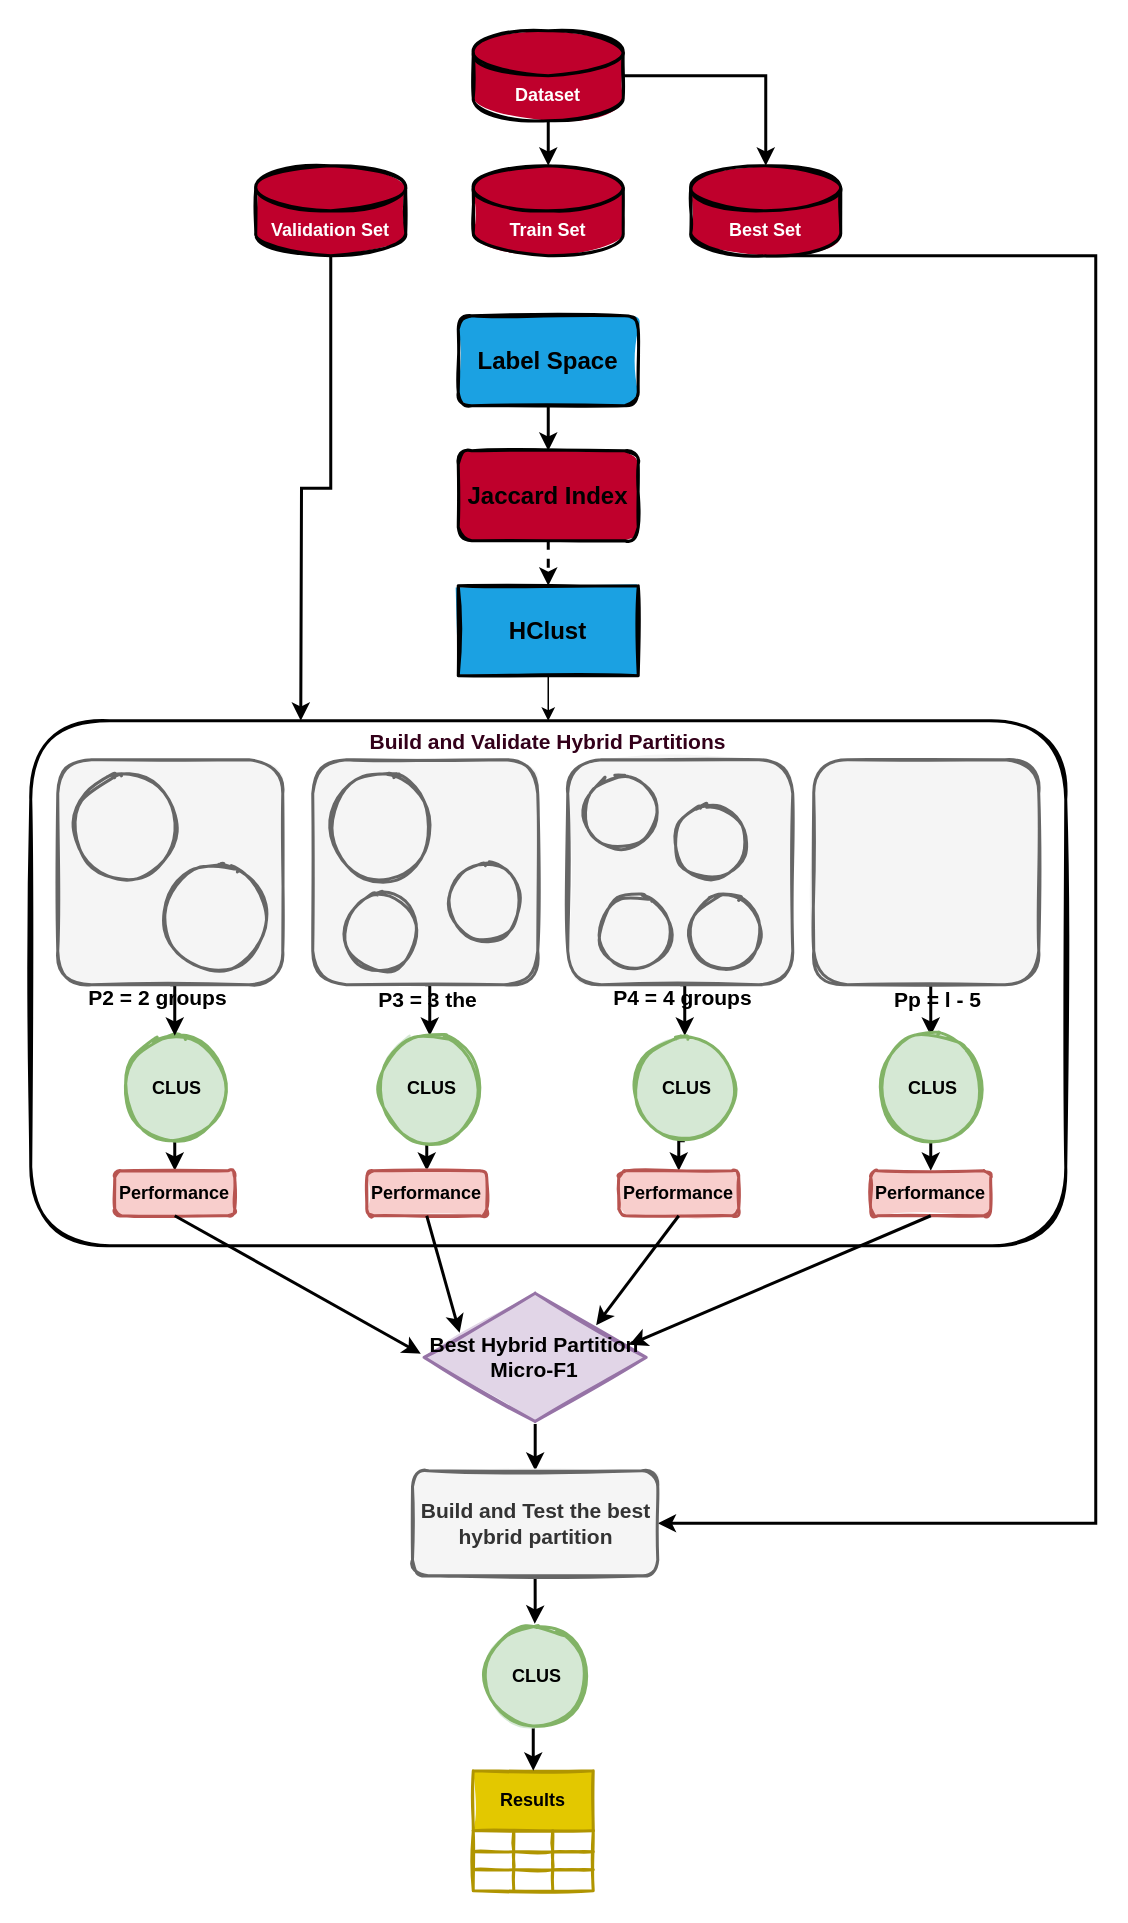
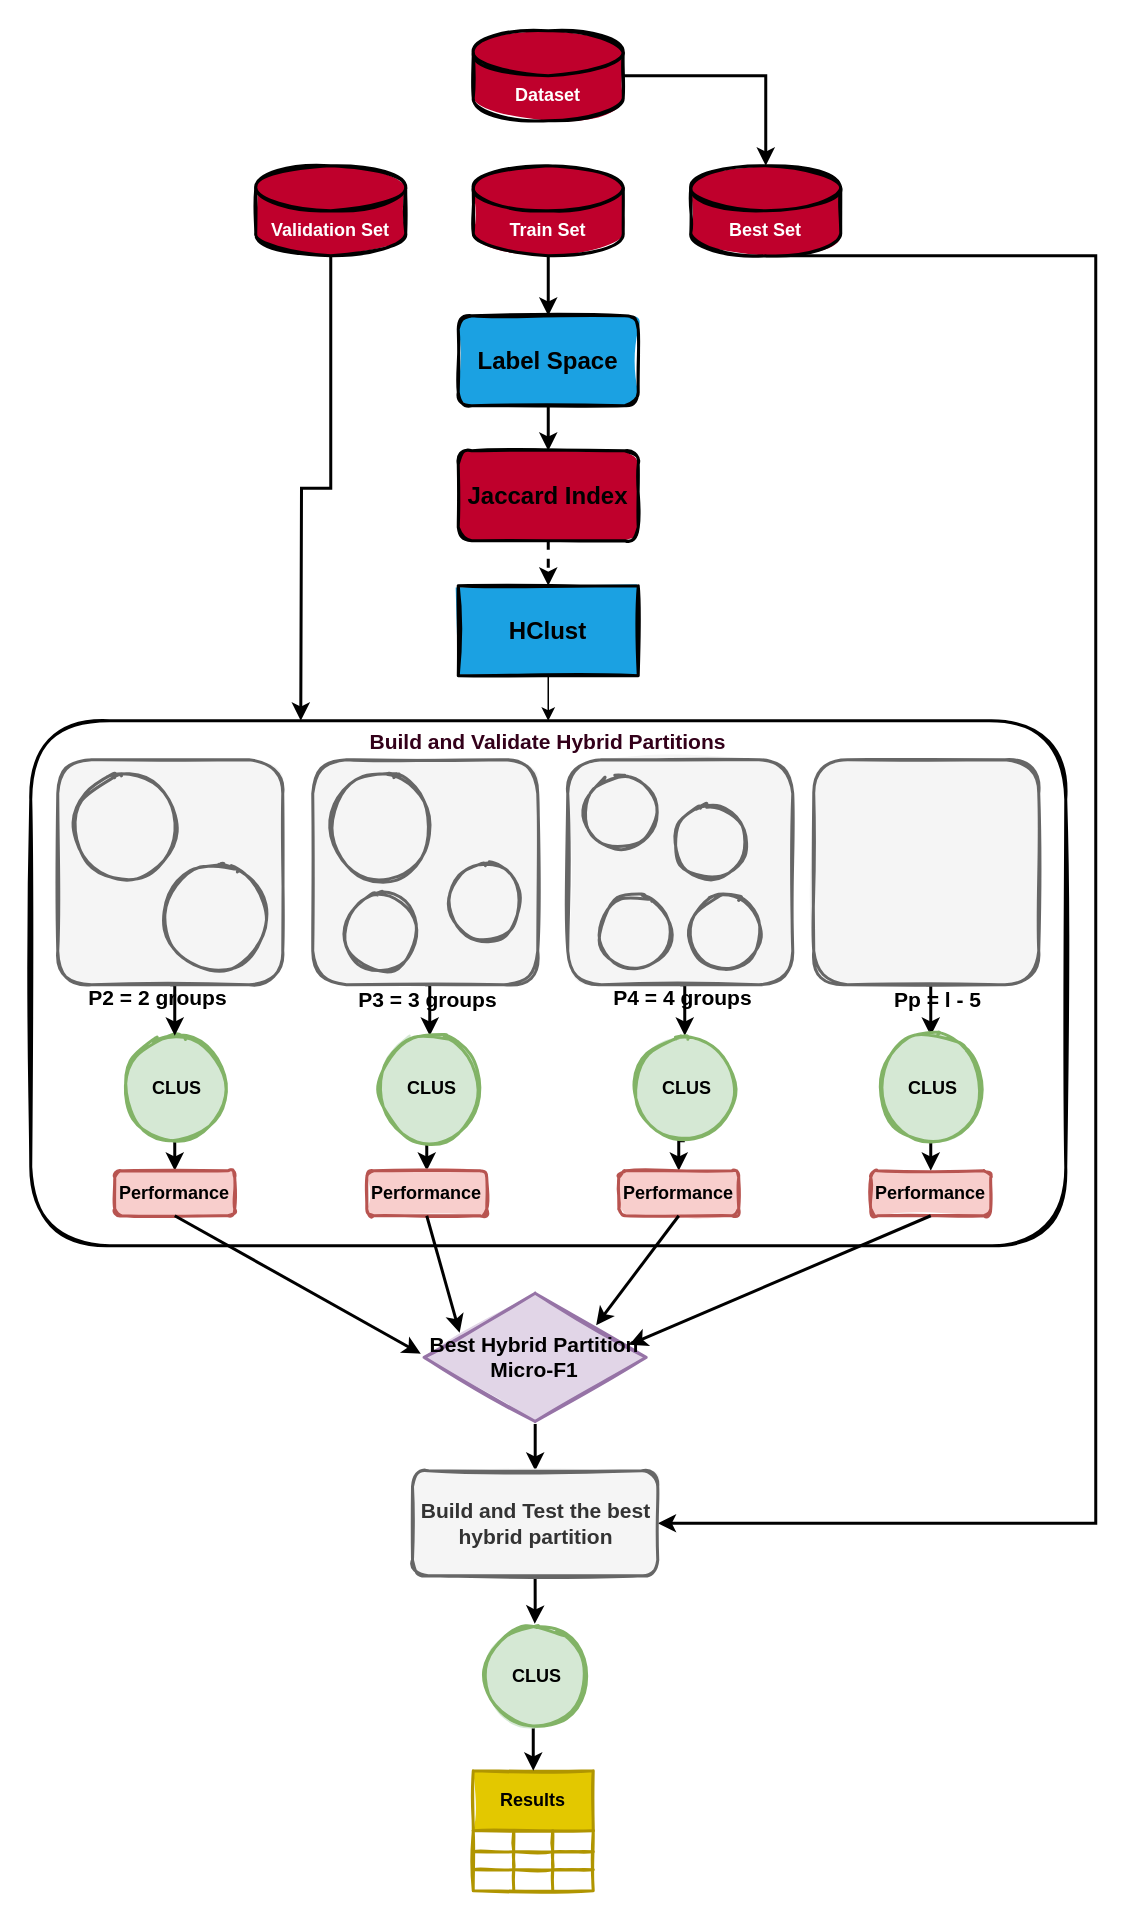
- <mxCell id="3" style="edgeStyle=orthogonalEdgeStyle;rounded=0;orthogonalLoop=1;jettySize=auto;html=1;exitX=0.5;exitY=1;exitDx=0;exitDy=0;exitPerimeter=0;entryX=0.5;entryY=0;entryDx=0;entryDy=0;entryPerimeter=0;strokeWidth=2;" parent="1" source="5" target="7" edge="1"><mxGeometry relative="1" as="geometry" /></mxCell>
+ <mxCell id="6" style="edgeStyle=orthogonalEdgeStyle;rounded=0;orthogonalLoop=1;jettySize=auto;html=1;exitX=0.5;exitY=1;exitDx=0;exitDy=0;exitPerimeter=0;fontColor=#FFFFFF;strokeWidth=2;" parent="1" source="7" target="15" edge="1"><mxGeometry relative="1" as="geometry" /></mxCell>
- <mxCell id="35" value="P3 = 3 the" style="text;html=1;strokeColor=none;fillColor=none;align=center;verticalAlign=middle;whiteSpace=wrap;rounded=0;fontColor=#000000;fontStyle=1;fontSize=14;" parent="1" vertex="1"><mxGeometry x="221" y="656" width="128" height="20" as="geometry" /></mxCell>
+ <mxCell id="35" value="P3 = 3 groups" style="text;html=1;strokeColor=none;fillColor=none;align=center;verticalAlign=middle;whiteSpace=wrap;rounded=0;fontColor=#000000;fontStyle=1;fontSize=14;" parent="1" vertex="1"><mxGeometry x="221" y="656" width="128" height="20" as="geometry" /></mxCell>
